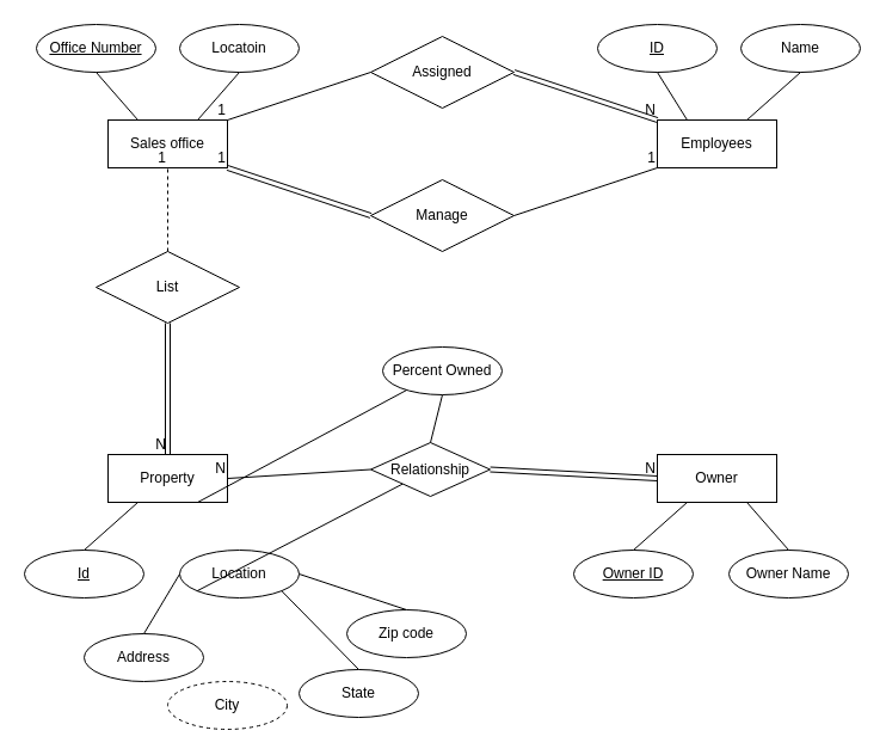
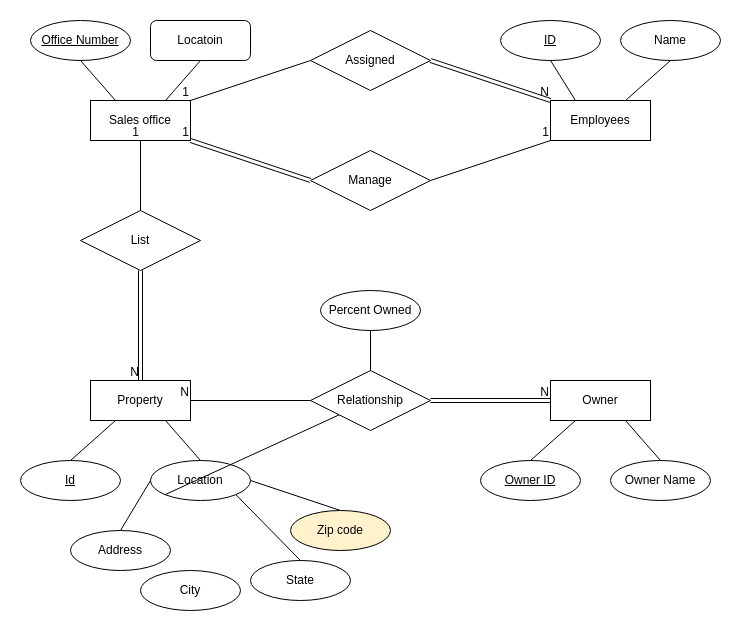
- <mxCell id="4" value="Locatoin" style="ellipse;whiteSpace=wrap;html=1;align=center;" vertex="1" parent="1"><mxGeometry x="150" y="20" width="100" height="40" as="geometry" /></mxCell>
+ <mxCell id="4" value="Locatoin" style="whiteSpace=wrap;html=1;align=center;rounded=1;" vertex="1" parent="1"><mxGeometry x="150" y="20" width="100" height="40" as="geometry" /></mxCell>
- <mxCell id="38" value="" style="endArrow=none;html=1;rounded=0;exitX=0.5;exitY=0;exitDx=0;exitDy=0;entryX=0.5;entryY=1;entryDx=0;entryDy=0;dashed=1;" edge="1" parent="1" source="37" target="2"><mxGeometry relative="1" as="geometry"><mxPoint x="270" y="270" as="sourcePoint" /><mxPoint x="430" y="270" as="targetPoint" /></mxGeometry></mxCell>
+ <mxCell id="38" value="" style="endArrow=none;html=1;rounded=0;exitX=0.5;exitY=0;exitDx=0;exitDy=0;entryX=0.5;entryY=1;entryDx=0;entryDy=0;" edge="1" parent="1" source="37" target="2"><mxGeometry relative="1" as="geometry"><mxPoint x="270" y="270" as="sourcePoint" /><mxPoint x="430" y="270" as="targetPoint" /></mxGeometry></mxCell>
- <mxCell id="35" value="" style="endArrow=none;html=1;rounded=0;exitX=0.75;exitY=1;exitDx=0;exitDy=0;" edge="1" parent="1" source="22" target="27"><mxGeometry relative="1" as="geometry"><mxPoint x="320" y="460" as="sourcePoint" /><mxPoint x="480" y="460" as="targetPoint" /></mxGeometry></mxCell>
+ <mxCell id="35" value="" style="endArrow=none;html=1;rounded=0;exitX=0.75;exitY=1;exitDx=0;exitDy=0;entryX=0.5;entryY=0;entryDx=0;entryDy=0;" edge="1" parent="1" source="22" target="25"><mxGeometry relative="1" as="geometry"><mxPoint x="320" y="460" as="sourcePoint" /><mxPoint x="480" y="460" as="targetPoint" /></mxGeometry></mxCell>
- <mxCell id="46" value="Relationship" style="shape=rhombus;perimeter=rhombusPerimeter;whiteSpace=wrap;html=1;align=center;" vertex="1" parent="1"><mxGeometry x="310" y="370" width="100" height="45" as="geometry" /></mxCell>
+ <mxCell id="46" value="Relationship" style="shape=rhombus;perimeter=rhombusPerimeter;whiteSpace=wrap;html=1;align=center;" vertex="1" parent="1"><mxGeometry x="310" y="370" width="120" height="60" as="geometry" /></mxCell>
- <mxCell id="28" value="Zip code" style="ellipse;whiteSpace=wrap;html=1;align=center;" vertex="1" parent="1"><mxGeometry x="290" y="510" width="100" height="40" as="geometry" /></mxCell>
+ <mxCell id="28" value="Zip code" style="ellipse;whiteSpace=wrap;html=1;align=center;fillColor=#fff2cc;" vertex="1" parent="1"><mxGeometry x="290" y="510" width="100" height="40" as="geometry" /></mxCell>
- <mxCell id="30" value="City" style="ellipse;whiteSpace=wrap;html=1;align=center;dashed=1;" vertex="1" parent="1"><mxGeometry x="140" y="570" width="100" height="40" as="geometry" /></mxCell>
+ <mxCell id="30" value="City" style="ellipse;whiteSpace=wrap;html=1;align=center;" vertex="1" parent="1"><mxGeometry x="140" y="570" width="100" height="40" as="geometry" /></mxCell>
